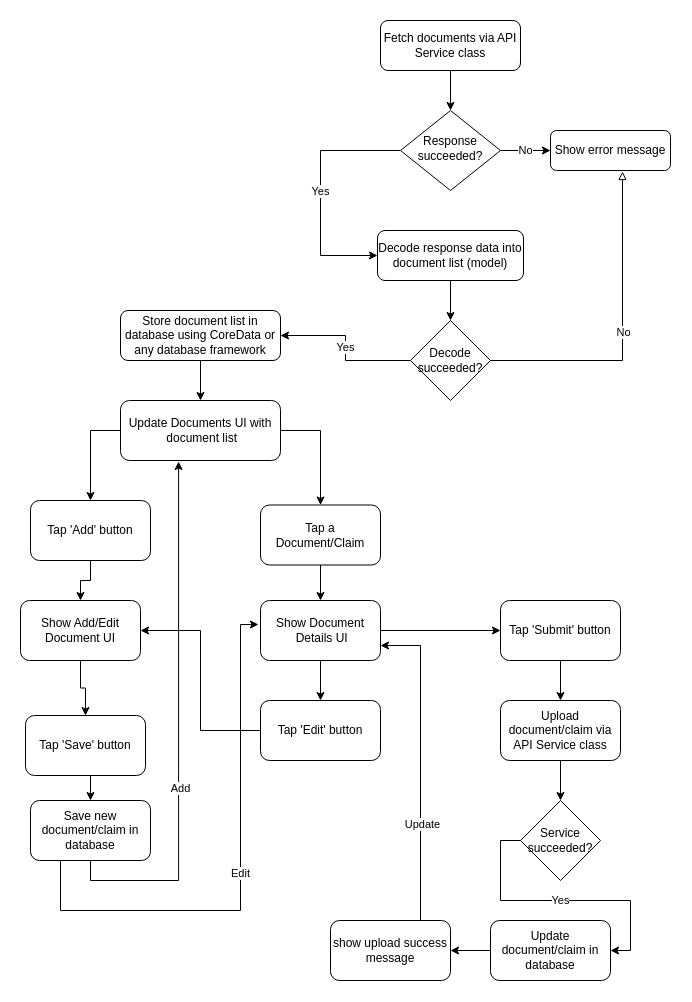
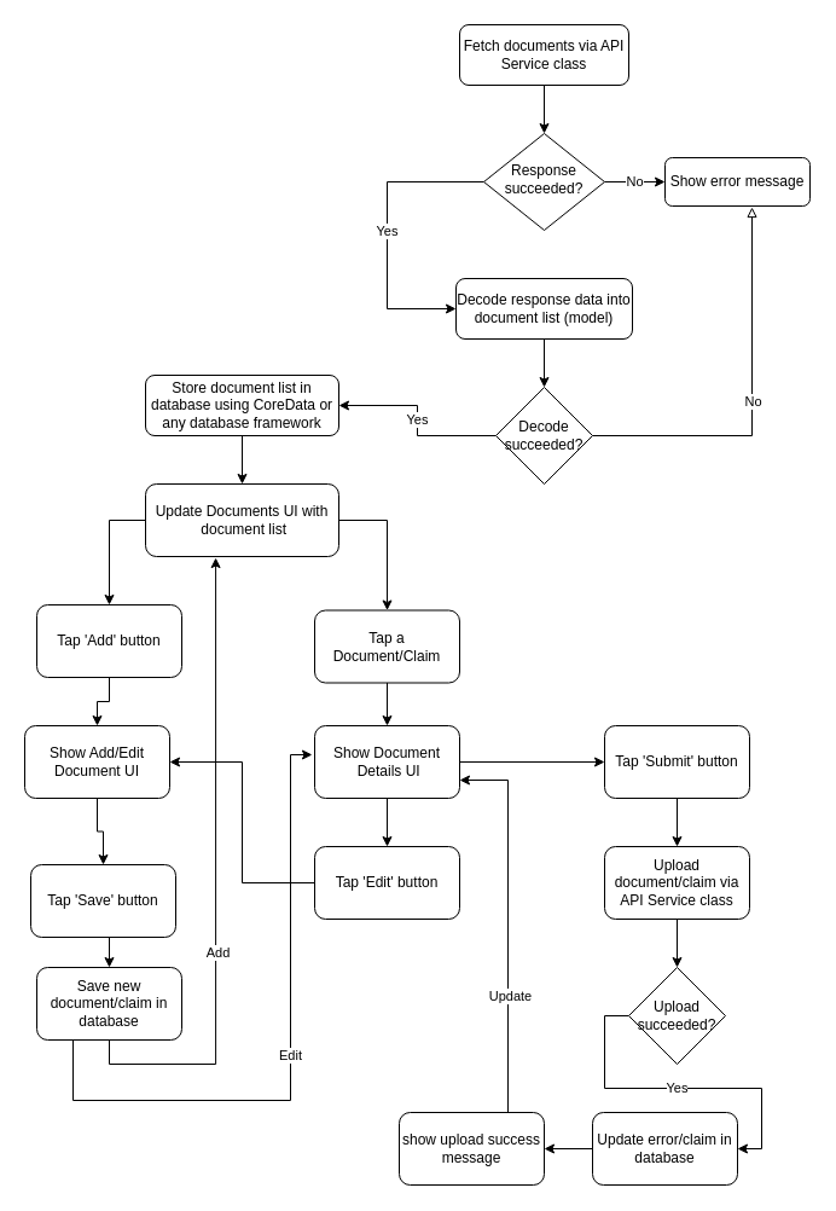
- <mxCell id="42" value="Service succeeded?" style="rhombus;whiteSpace=wrap;html=1;" vertex="1" parent="1"><mxGeometry x="520" y="800" width="80" height="80" as="geometry" /></mxCell>
+ <mxCell id="42" value="Upload succeeded?" style="rhombus;whiteSpace=wrap;html=1;" vertex="1" parent="1"><mxGeometry x="520" y="800" width="80" height="80" as="geometry" /></mxCell>
- <mxCell id="44" value="Update document/claim in database" style="rounded=1;whiteSpace=wrap;html=1;" vertex="1" parent="1"><mxGeometry x="490" y="920" width="120" height="60" as="geometry" /></mxCell>
+ <mxCell id="44" value="Update error/claim in database" style="rounded=1;whiteSpace=wrap;html=1;" vertex="1" parent="1"><mxGeometry x="490" y="920" width="120" height="60" as="geometry" /></mxCell>
